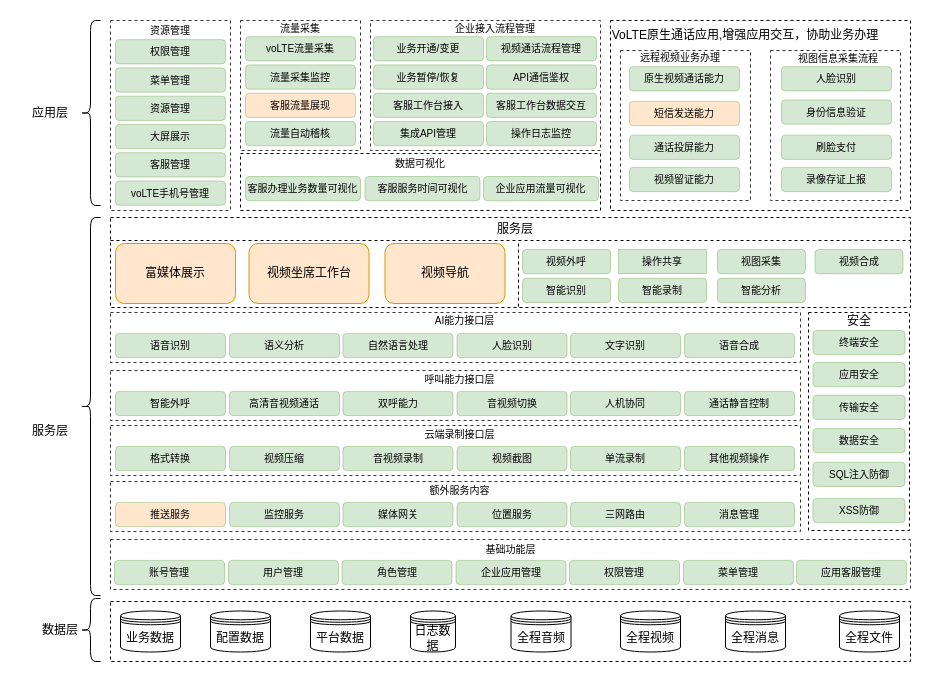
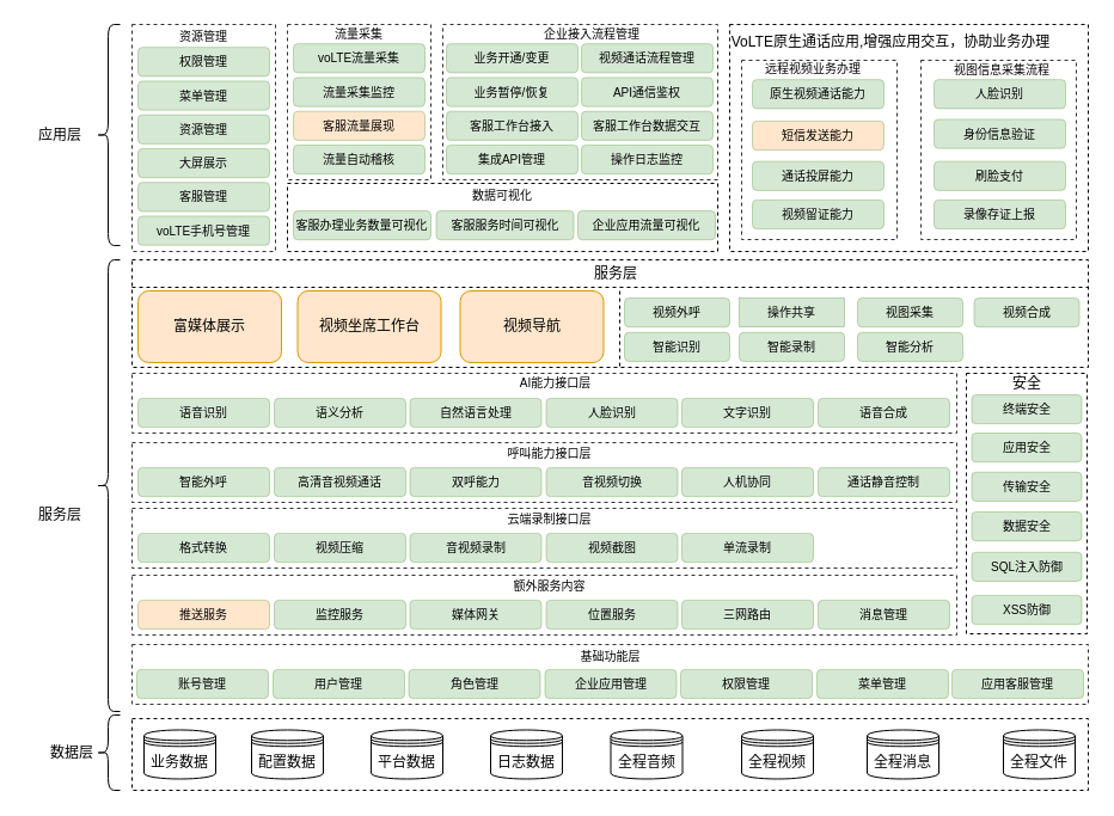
- <mxCell id="72" value="其他视频操作" style="rounded=1;whiteSpace=wrap;html=1;strokeColor=#82b366;strokeWidth=0.5;fillColor=#d5e8d4;fontSize=10;" parent="64" vertex="1"><mxGeometry x="574" y="20.884" width="110" height="24.231" as="geometry" /></mxCell>
- <mxCell id="111" value="日志数据" style="shape=datastore;whiteSpace=wrap;html=1;" parent="1" vertex="1"><mxGeometry x="410" y="610.5" width="45" height="41" as="geometry" /></mxCell>
+ <mxCell id="111" value="日志数据" style="shape=datastore;whiteSpace=wrap;html=1;" parent="1" vertex="1"><mxGeometry x="410" y="610.5" width="60" height="41" as="geometry" /></mxCell>
